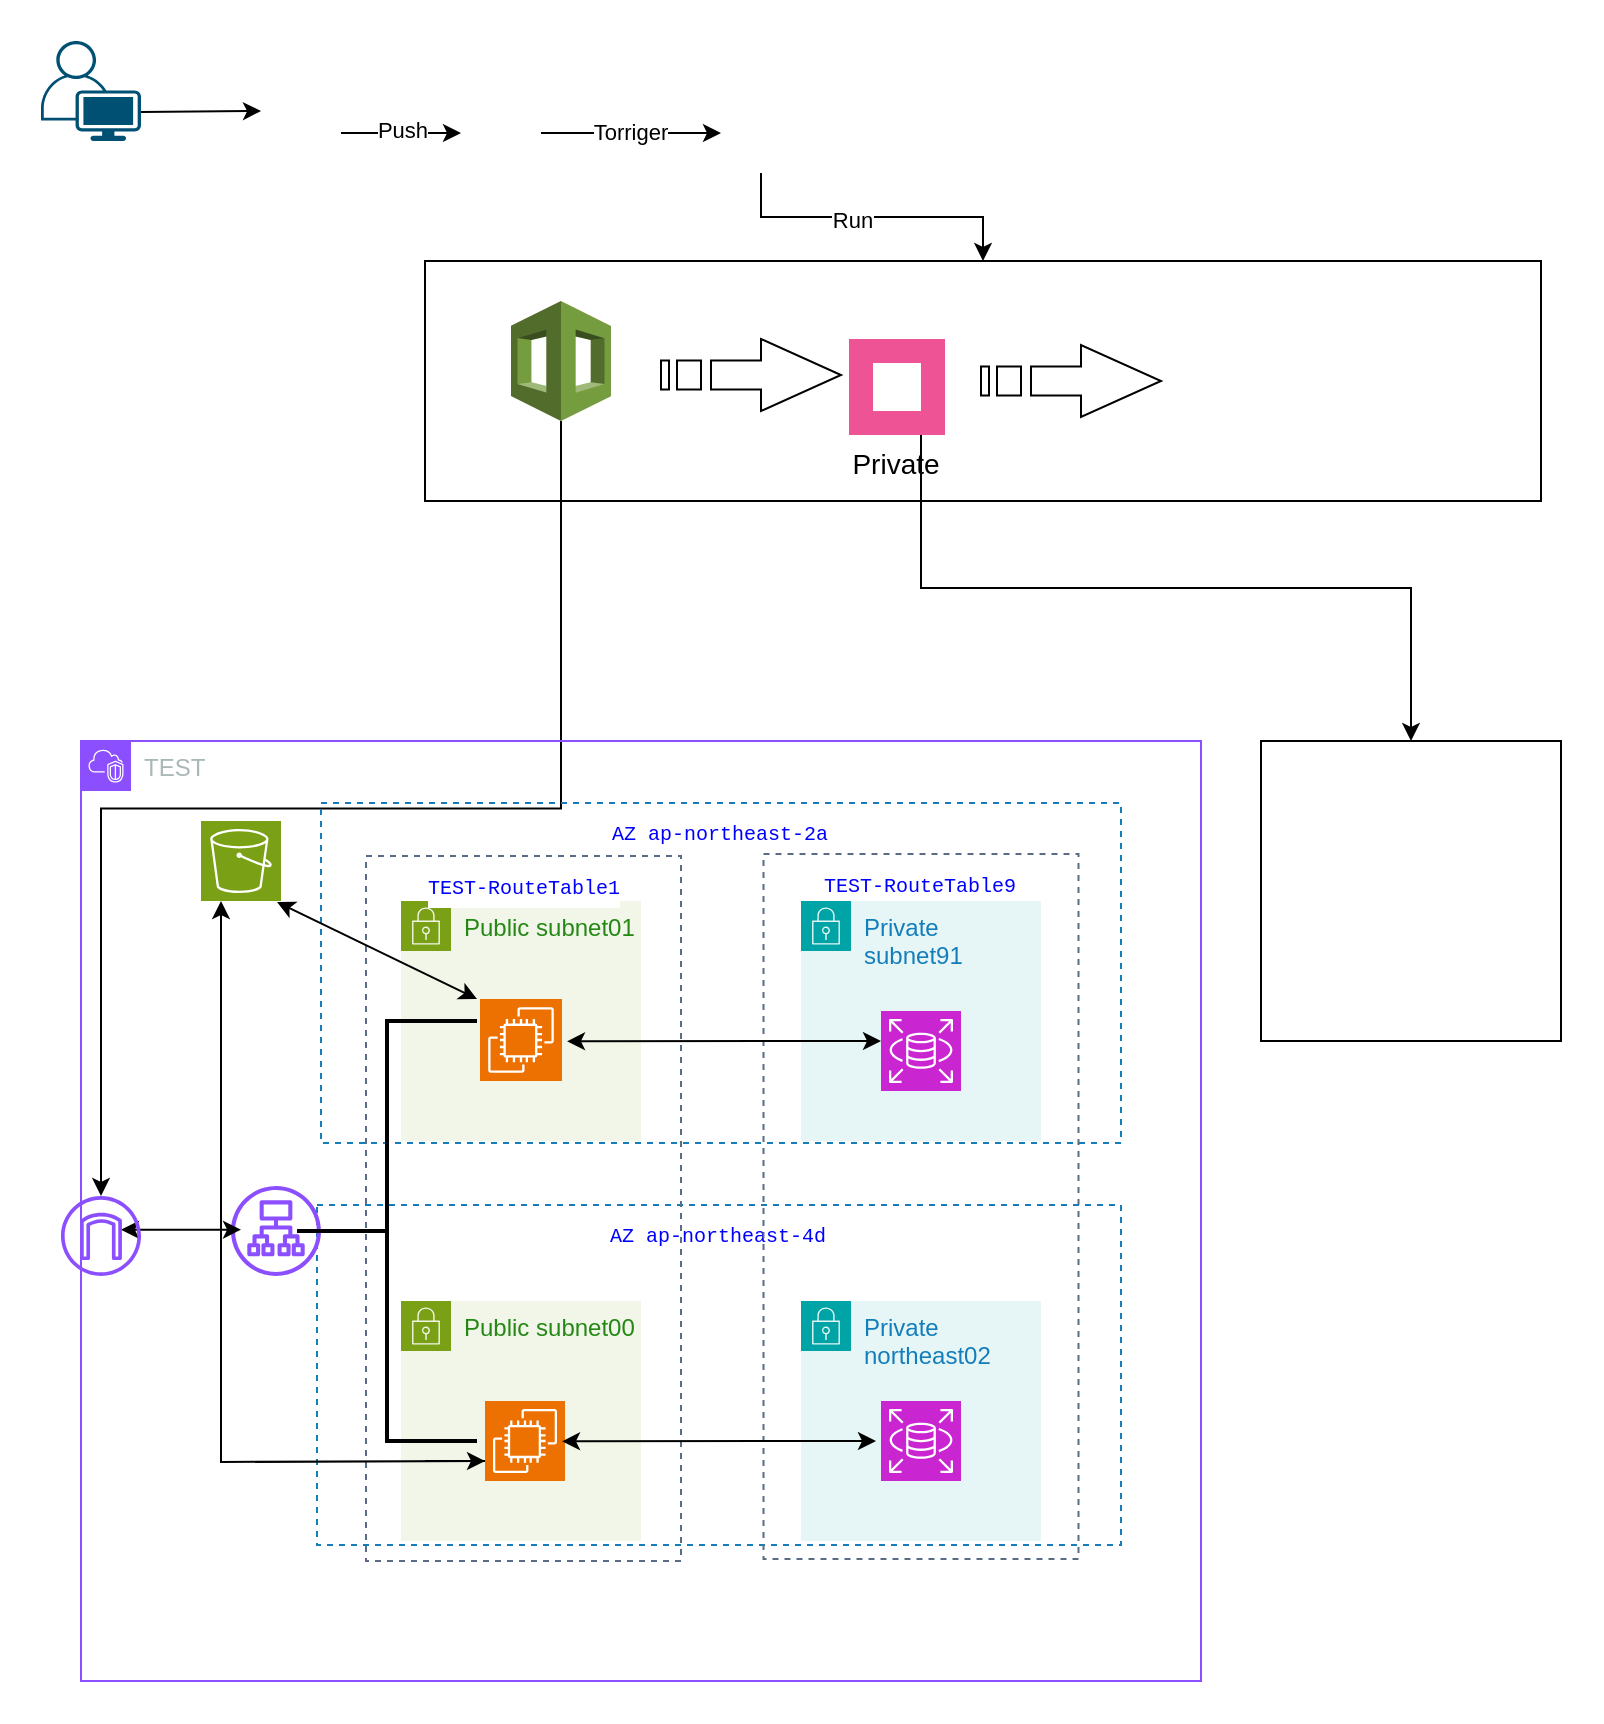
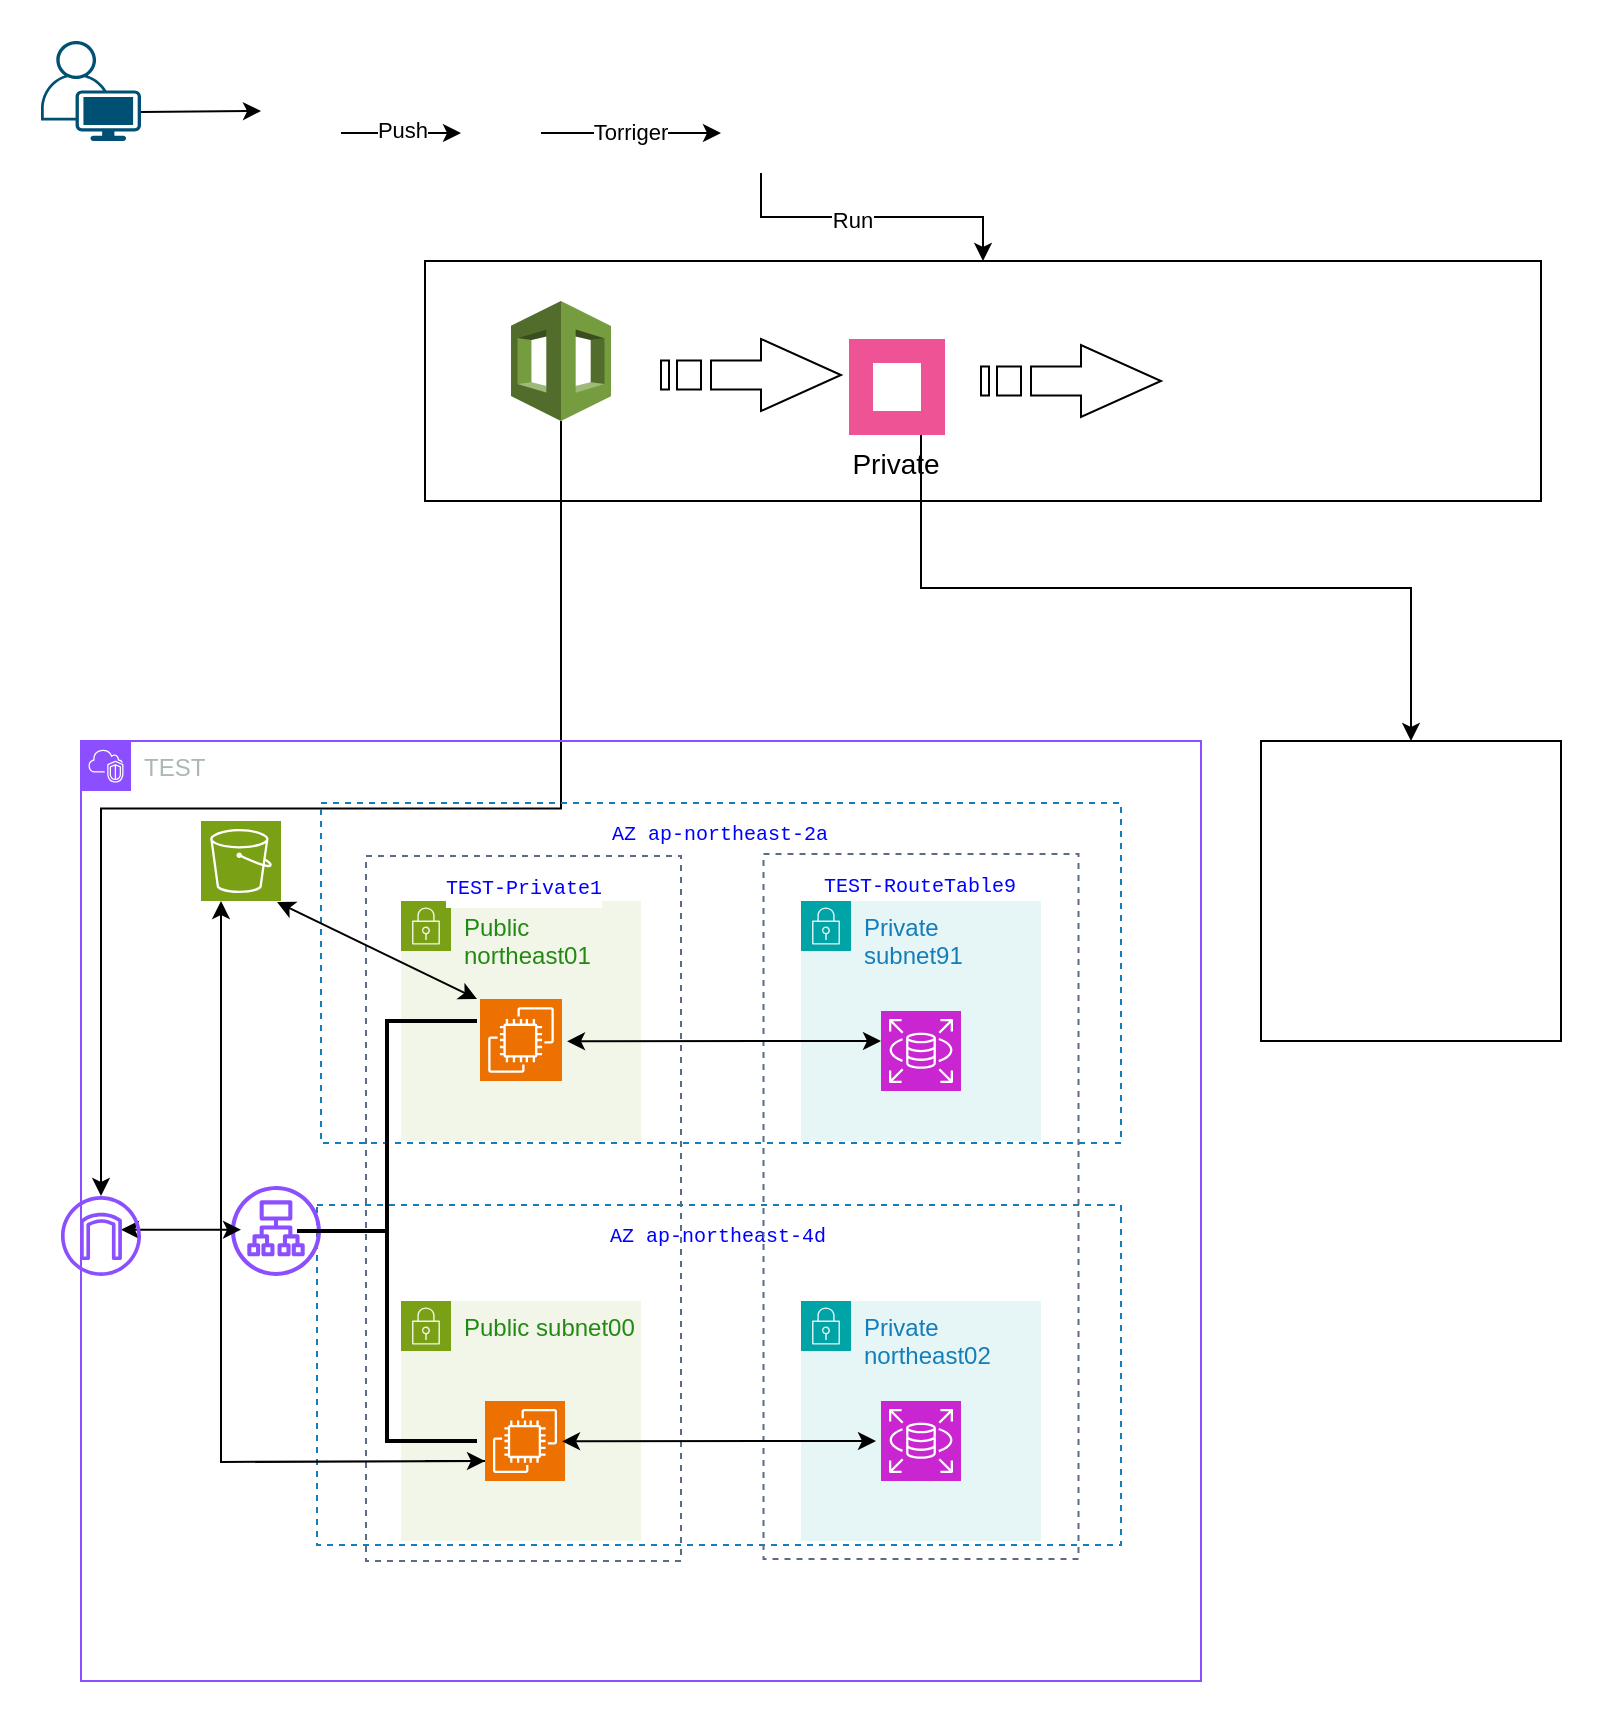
- <mxCell id="32" value="&lt;div style=&quot;color: rgb(0, 0, 0); background-color: rgb(255, 255, 255); font-family: Consolas, &amp;quot;Courier New&amp;quot;, monospace; line-height: 19px; white-space: pre;&quot;&gt;&lt;span style=&quot;color: rgb(0, 0, 255);&quot;&gt;&lt;font style=&quot;font-size: 10px;&quot;&gt;TEST-RouteTable1&lt;/font&gt;&lt;/span&gt;&lt;/div&gt;" style="fillColor=none;strokeColor=#5A6C86;dashed=1;verticalAlign=top;fontStyle=0;fontColor=#5A6C86;whiteSpace=wrap;html=1;container=0;" parent="26" vertex="1"><mxGeometry x="142.5" y="57.5" width="157.5" height="352.5" as="geometry" /></mxCell>
+ <mxCell id="32" value="&lt;div style=&quot;color: rgb(0, 0, 0); background-color: rgb(255, 255, 255); font-family: Consolas, &amp;quot;Courier New&amp;quot;, monospace; line-height: 19px; white-space: pre;&quot;&gt;&lt;span style=&quot;color: rgb(0, 0, 255);&quot;&gt;&lt;font style=&quot;font-size: 10px;&quot;&gt;TEST-Private1&lt;/font&gt;&lt;/span&gt;&lt;/div&gt;" style="fillColor=none;strokeColor=#5A6C86;dashed=1;verticalAlign=top;fontStyle=0;fontColor=#5A6C86;whiteSpace=wrap;html=1;container=0;" parent="26" vertex="1"><mxGeometry x="142.5" y="57.5" width="157.5" height="352.5" as="geometry" /></mxCell>
- <mxCell id="31" value="Public subnet01" style="points=[[0,0],[0.25,0],[0.5,0],[0.75,0],[1,0],[1,0.25],[1,0.5],[1,0.75],[1,1],[0.75,1],[0.5,1],[0.25,1],[0,1],[0,0.75],[0,0.5],[0,0.25]];outlineConnect=0;gradientColor=none;html=1;whiteSpace=wrap;fontSize=12;fontStyle=0;container=0;pointerEvents=0;collapsible=0;recursiveResize=0;shape=mxgraph.aws4.group;grIcon=mxgraph.aws4.group_security_group;grStroke=0;strokeColor=#7AA116;fillColor=#F2F6E8;verticalAlign=top;align=left;spacingLeft=30;fontColor=#248814;dashed=0;" parent="26" vertex="1"><mxGeometry x="160" y="80" width="120" height="120" as="geometry" /></mxCell>
+ <mxCell id="31" value="Public northeast01" style="points=[[0,0],[0.25,0],[0.5,0],[0.75,0],[1,0],[1,0.25],[1,0.5],[1,0.75],[1,1],[0.75,1],[0.5,1],[0.25,1],[0,1],[0,0.75],[0,0.5],[0,0.25]];outlineConnect=0;gradientColor=none;html=1;whiteSpace=wrap;fontSize=12;fontStyle=0;container=0;pointerEvents=0;collapsible=0;recursiveResize=0;shape=mxgraph.aws4.group;grIcon=mxgraph.aws4.group_security_group;grStroke=0;strokeColor=#7AA116;fillColor=#F2F6E8;verticalAlign=top;align=left;spacingLeft=30;fontColor=#248814;dashed=0;" parent="26" vertex="1"><mxGeometry x="160" y="80" width="120" height="120" as="geometry" /></mxCell>
